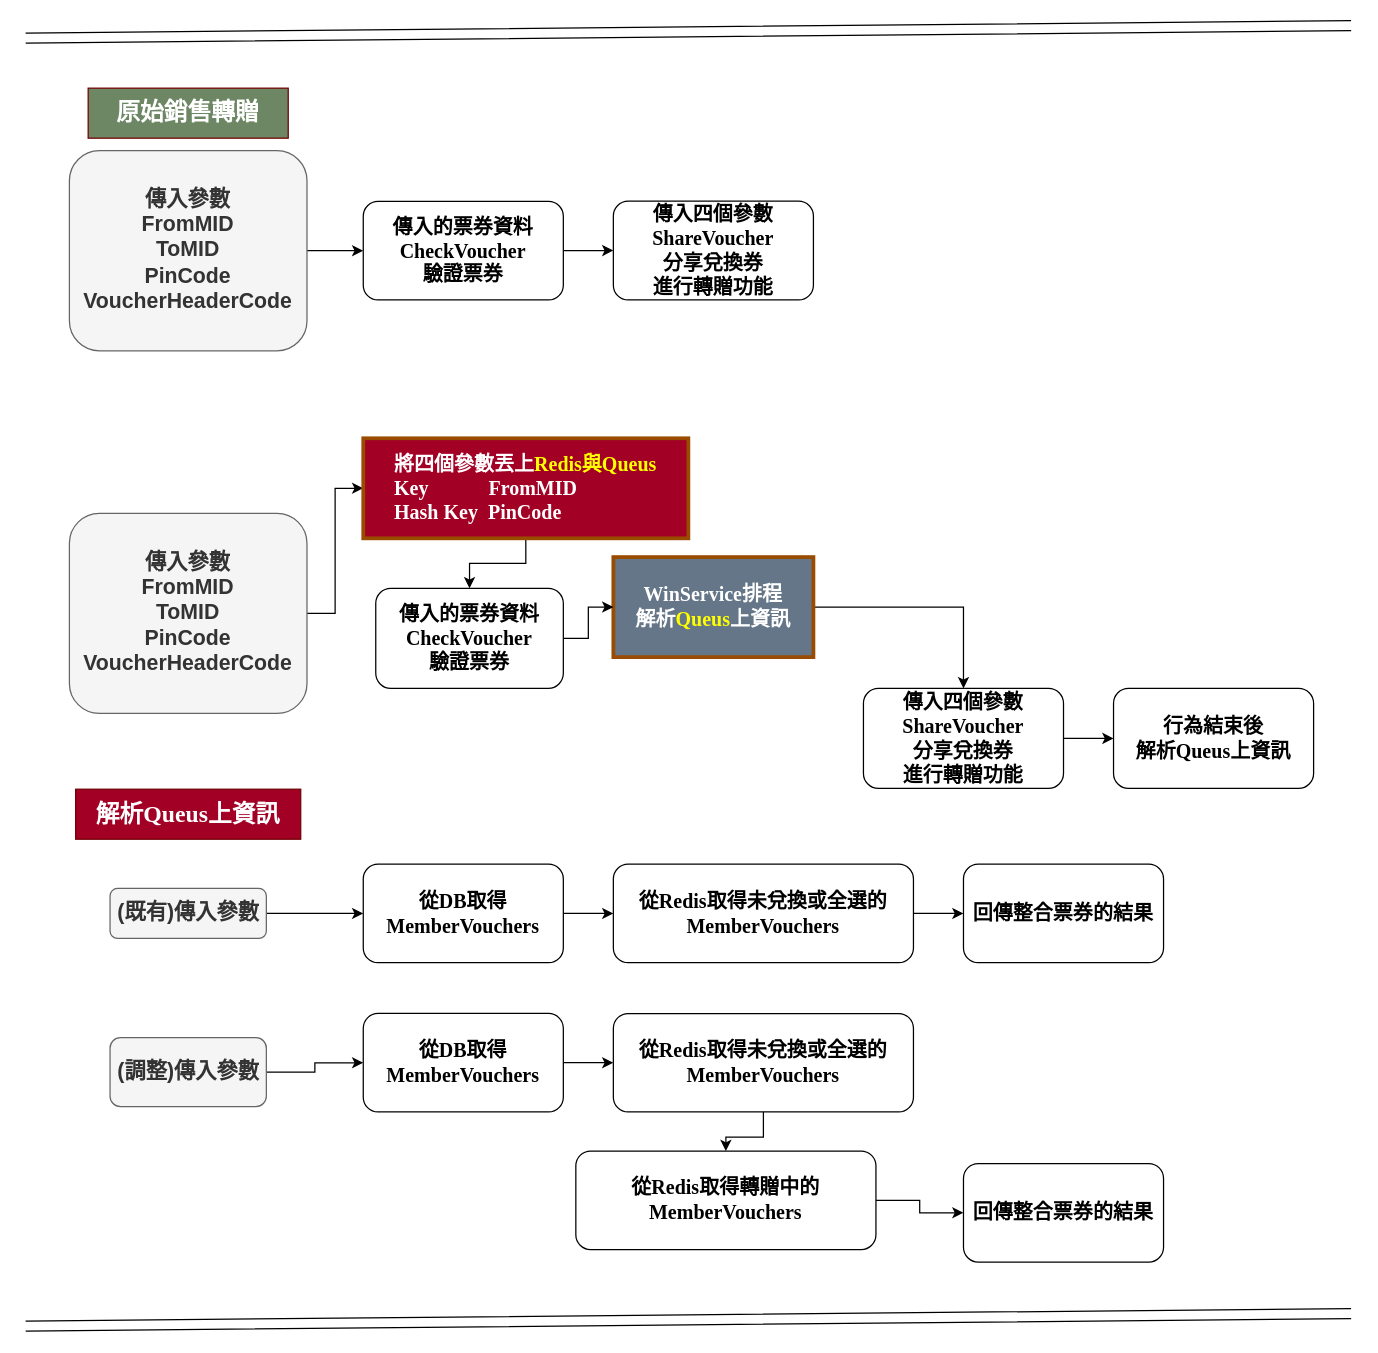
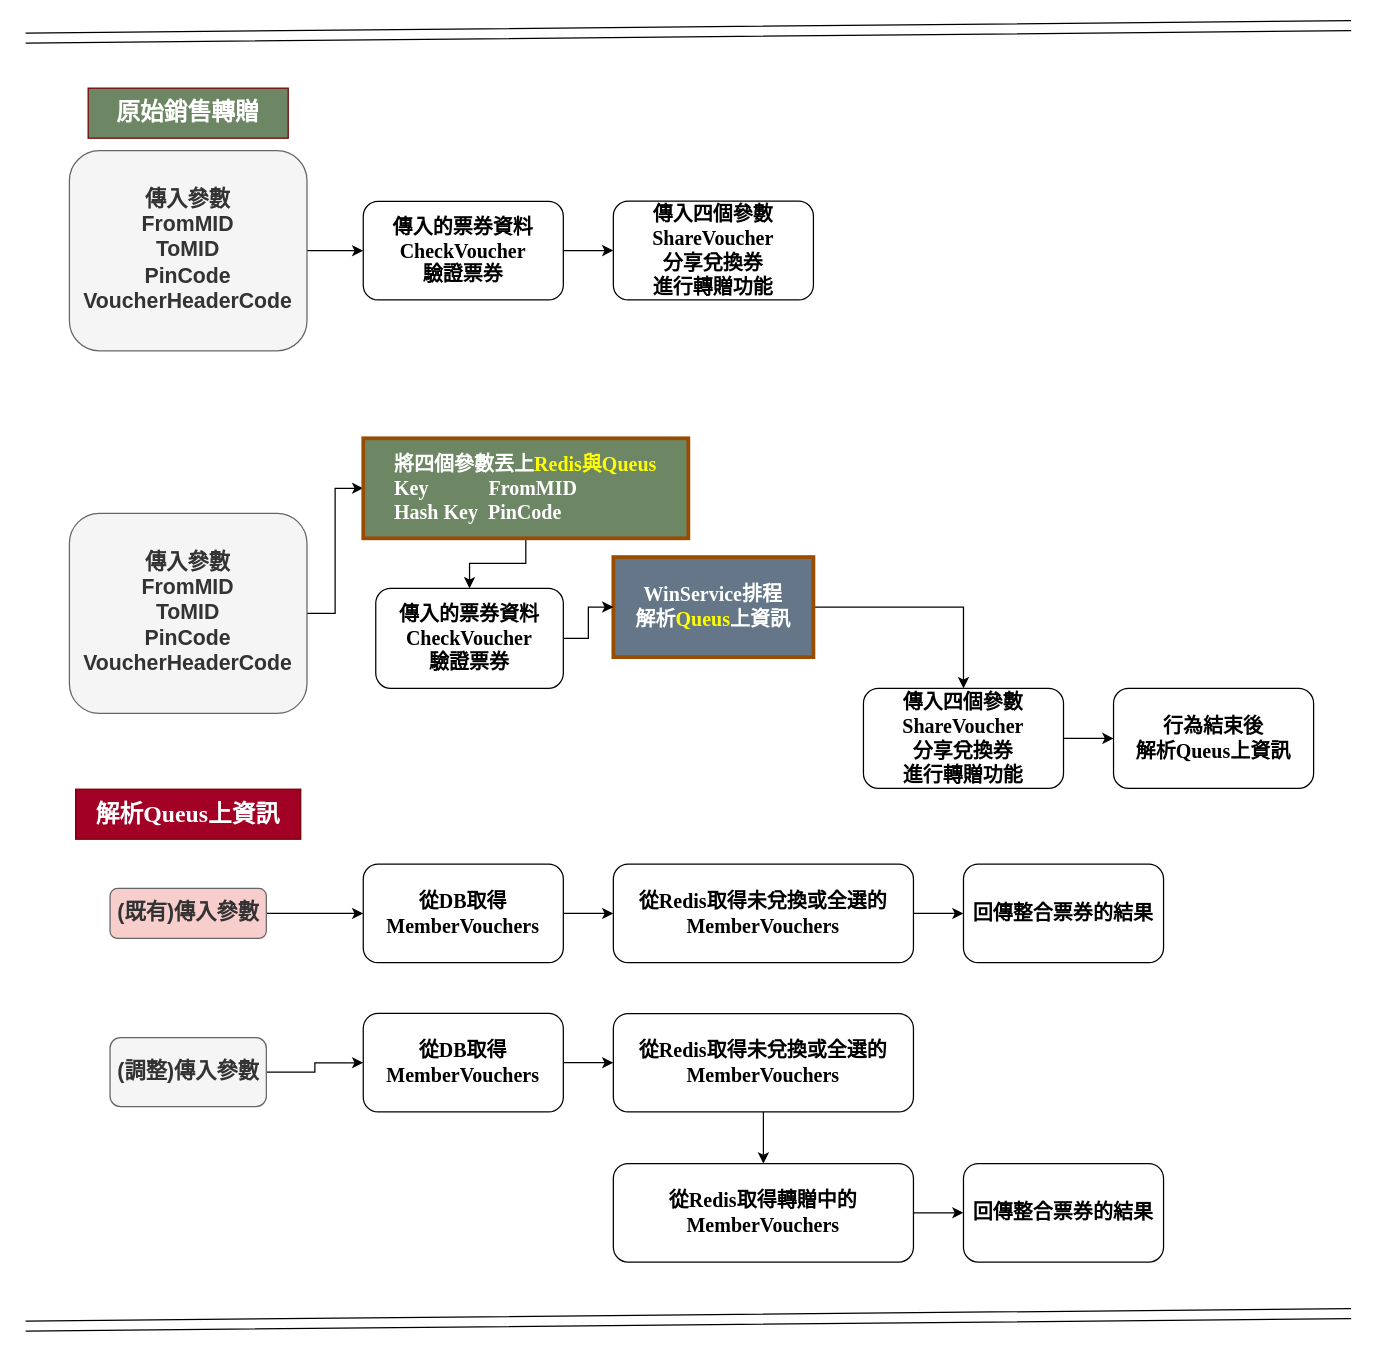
- <mxCell id="13" value="&lt;span style=&quot;font-weight: 700&quot;&gt;將四個參數丟上&lt;font color=&quot;#ffff00&quot;&gt;Redis與Queus&lt;/font&gt;&lt;/span&gt;&lt;br style=&quot;font-weight: 700&quot;&gt;&lt;div style=&quot;text-align: left&quot;&gt;&lt;span style=&quot;font-weight: 700&quot;&gt;Key&amp;nbsp; &amp;nbsp; &amp;nbsp; &amp;nbsp; &amp;nbsp; &amp;nbsp; FromMID&lt;/span&gt;&lt;/div&gt;&lt;span style=&quot;font-weight: 700&quot;&gt;&lt;div style=&quot;text-align: left&quot;&gt;&lt;span&gt;Hash Key&amp;nbsp; PinCode&lt;/span&gt;&lt;/div&gt;&lt;/span&gt;" style="rounded=0;whiteSpace=wrap;html=1;fontFamily=Tahoma;fontSize=16;fillColor=#a20025;align=center;fontColor=#ffffff;strokeWidth=3;strokeColor=#994C00;" parent="1" vertex="1"><mxGeometry x="290" y="350" width="260" height="80" as="geometry" /></mxCell>
+ <mxCell id="13" value="&lt;span style=&quot;font-weight: 700&quot;&gt;將四個參數丟上&lt;font color=&quot;#ffff00&quot;&gt;Redis與Queus&lt;/font&gt;&lt;/span&gt;&lt;br style=&quot;font-weight: 700&quot;&gt;&lt;div style=&quot;text-align: left&quot;&gt;&lt;span style=&quot;font-weight: 700&quot;&gt;Key&amp;nbsp; &amp;nbsp; &amp;nbsp; &amp;nbsp; &amp;nbsp; &amp;nbsp; FromMID&lt;/span&gt;&lt;/div&gt;&lt;span style=&quot;font-weight: 700&quot;&gt;&lt;div style=&quot;text-align: left&quot;&gt;&lt;span&gt;Hash Key&amp;nbsp; PinCode&lt;/span&gt;&lt;/div&gt;&lt;/span&gt;" style="rounded=0;whiteSpace=wrap;html=1;fontFamily=Tahoma;fontSize=16;fillColor=#6d8764;align=center;fontColor=#ffffff;strokeWidth=3;strokeColor=#994C00;" parent="1" vertex="1"><mxGeometry x="290" y="350" width="260" height="80" as="geometry" /></mxCell>
- <mxCell id="20" value="(既有)傳入參數" style="rounded=1;whiteSpace=wrap;html=1;fontSize=17;glass=0;strokeWidth=1;shadow=0;fillColor=#f5f5f5;strokeColor=#666666;fontStyle=1;fontColor=#333333;" parent="1" vertex="1"><mxGeometry x="87.5" y="710.01" width="125" height="40" as="geometry" /></mxCell>
+ <mxCell id="20" value="(既有)傳入參數" style="rounded=1;whiteSpace=wrap;html=1;fontSize=17;glass=0;strokeWidth=1;shadow=0;fillColor=#f8cecc;strokeColor=#666666;fontStyle=1;fontColor=#333333;" parent="1" vertex="1"><mxGeometry x="87.5" y="710.01" width="125" height="40" as="geometry" /></mxCell>
- <mxCell id="33" value="從Redis取得轉贈中的MemberVouchers" style="rounded=1;whiteSpace=wrap;html=1;fontFamily=Tahoma;fontSize=16;fontStyle=1" parent="1" vertex="1"><mxGeometry x="460" y="920" width="240" height="78.75" as="geometry" /></mxCell>
+ <mxCell id="33" value="從Redis取得轉贈中的MemberVouchers" style="rounded=1;whiteSpace=wrap;html=1;fontFamily=Tahoma;fontSize=16;fontStyle=1" parent="1" vertex="1"><mxGeometry x="490" y="930" width="240" height="78.75" as="geometry" /></mxCell>
